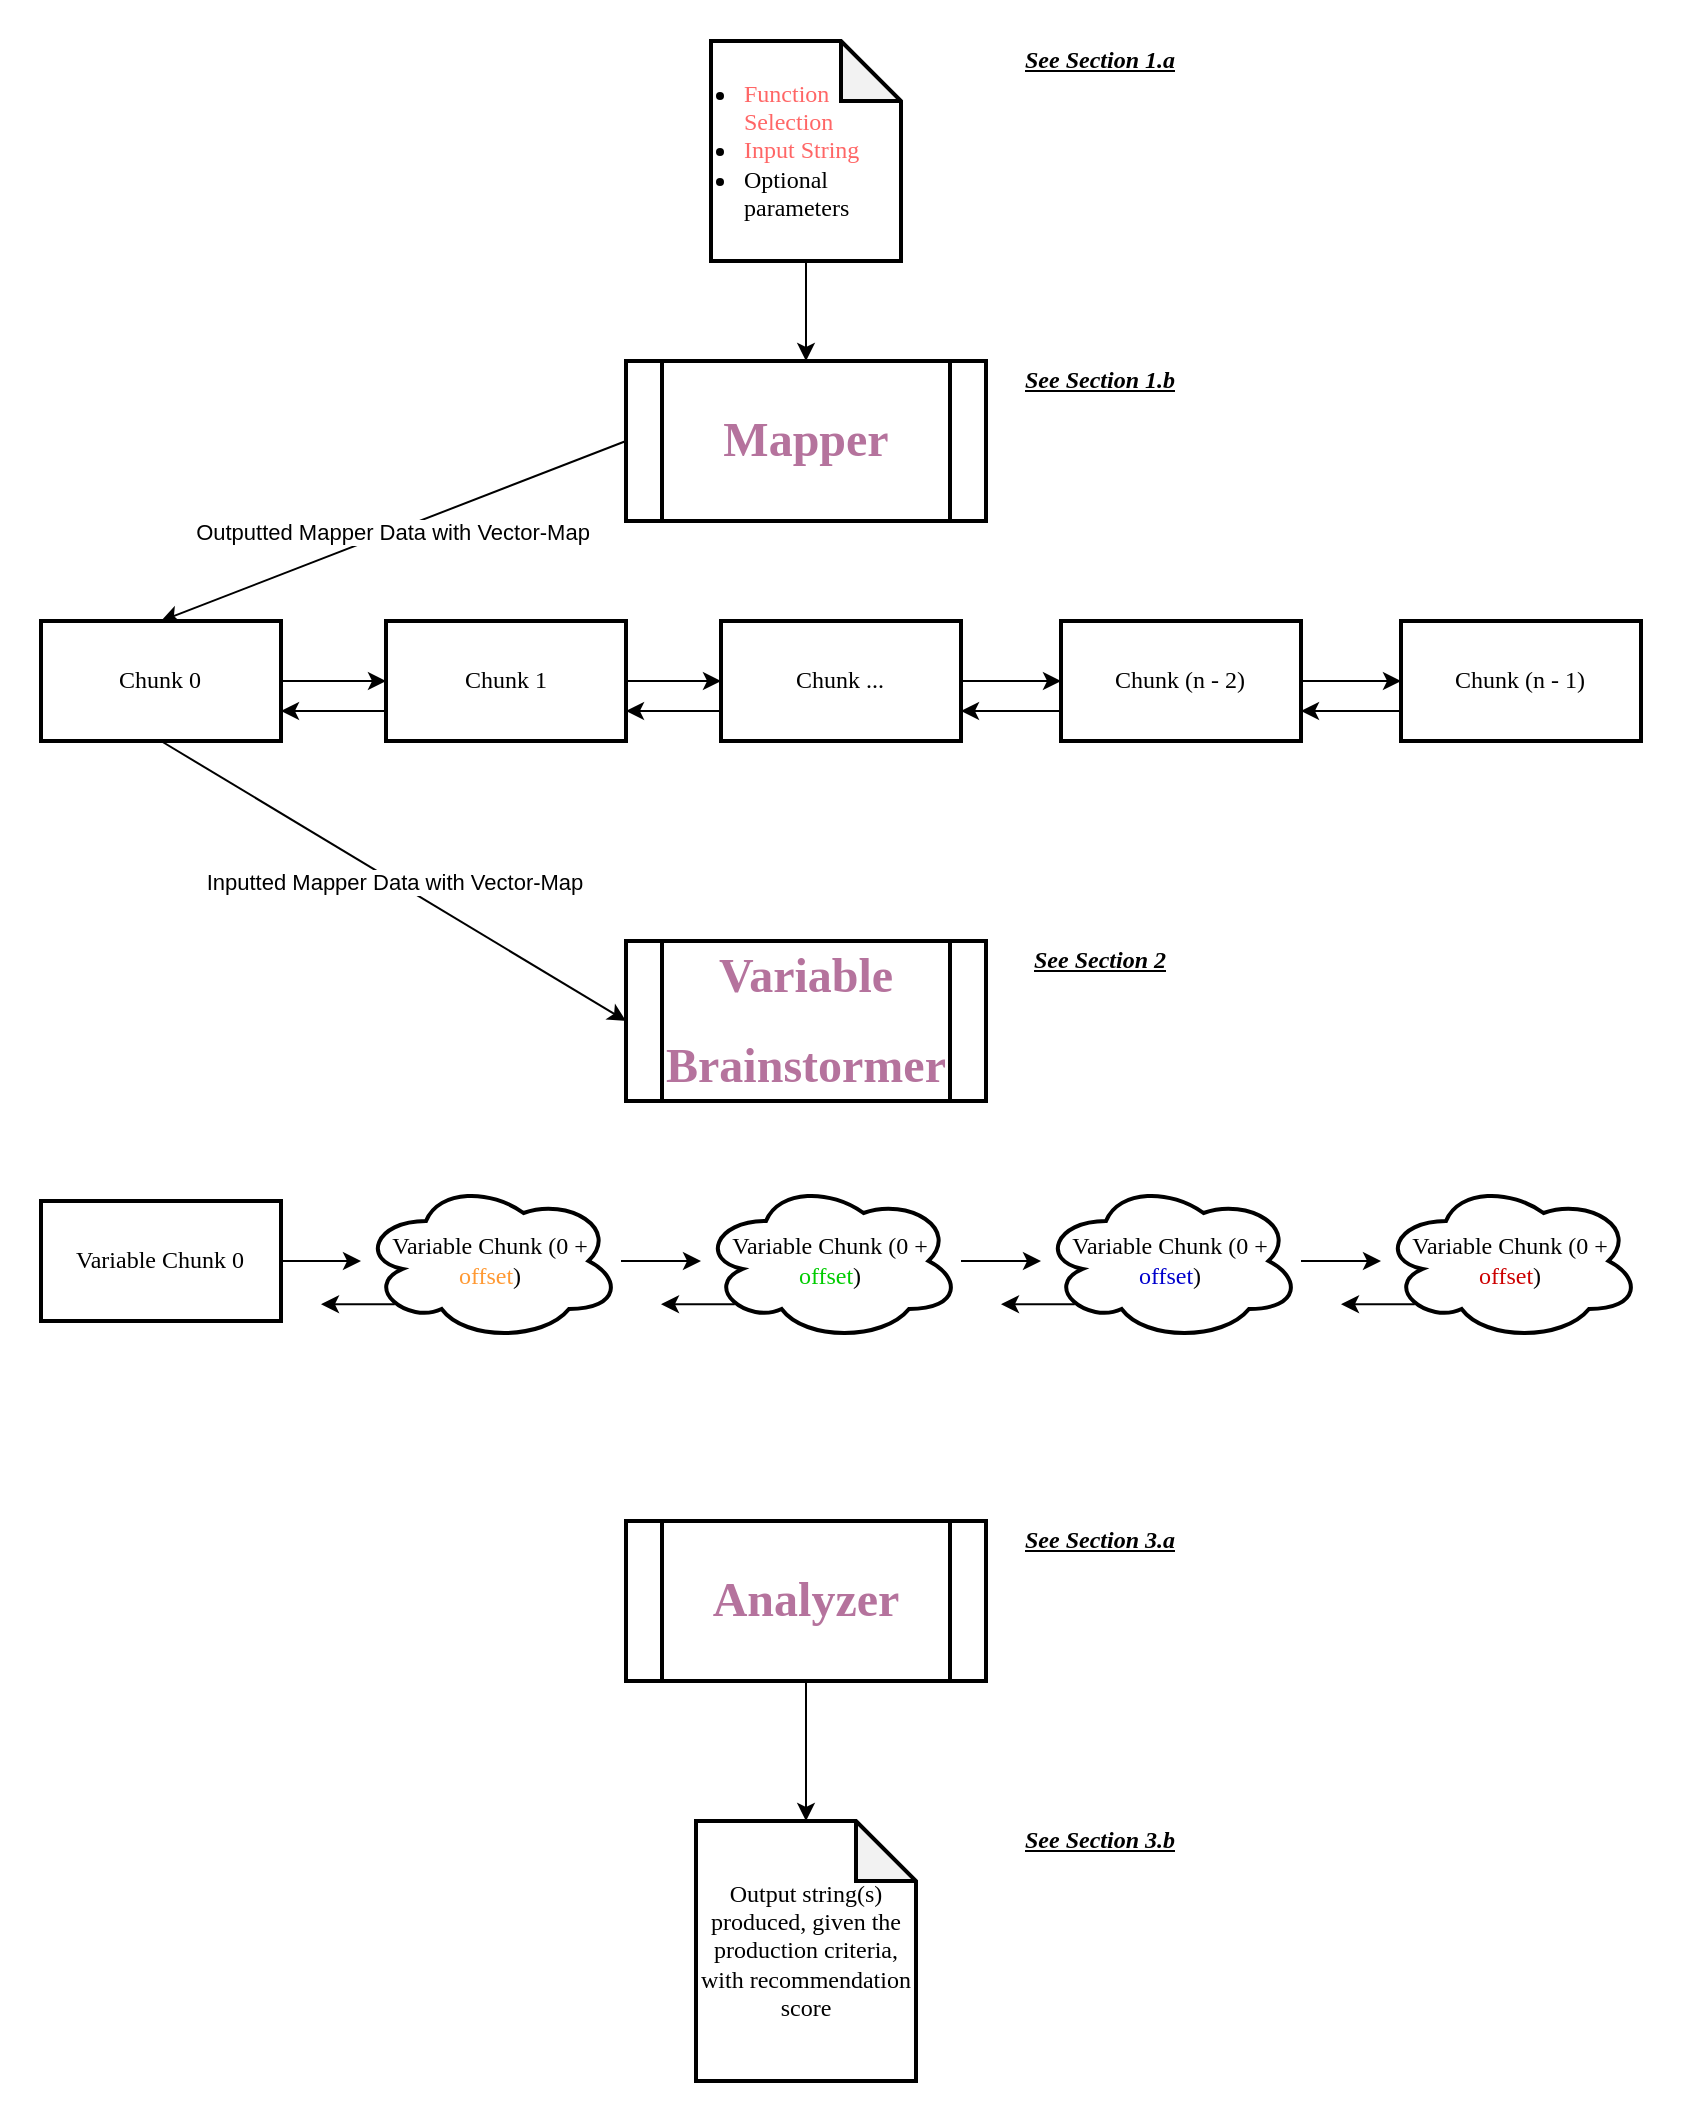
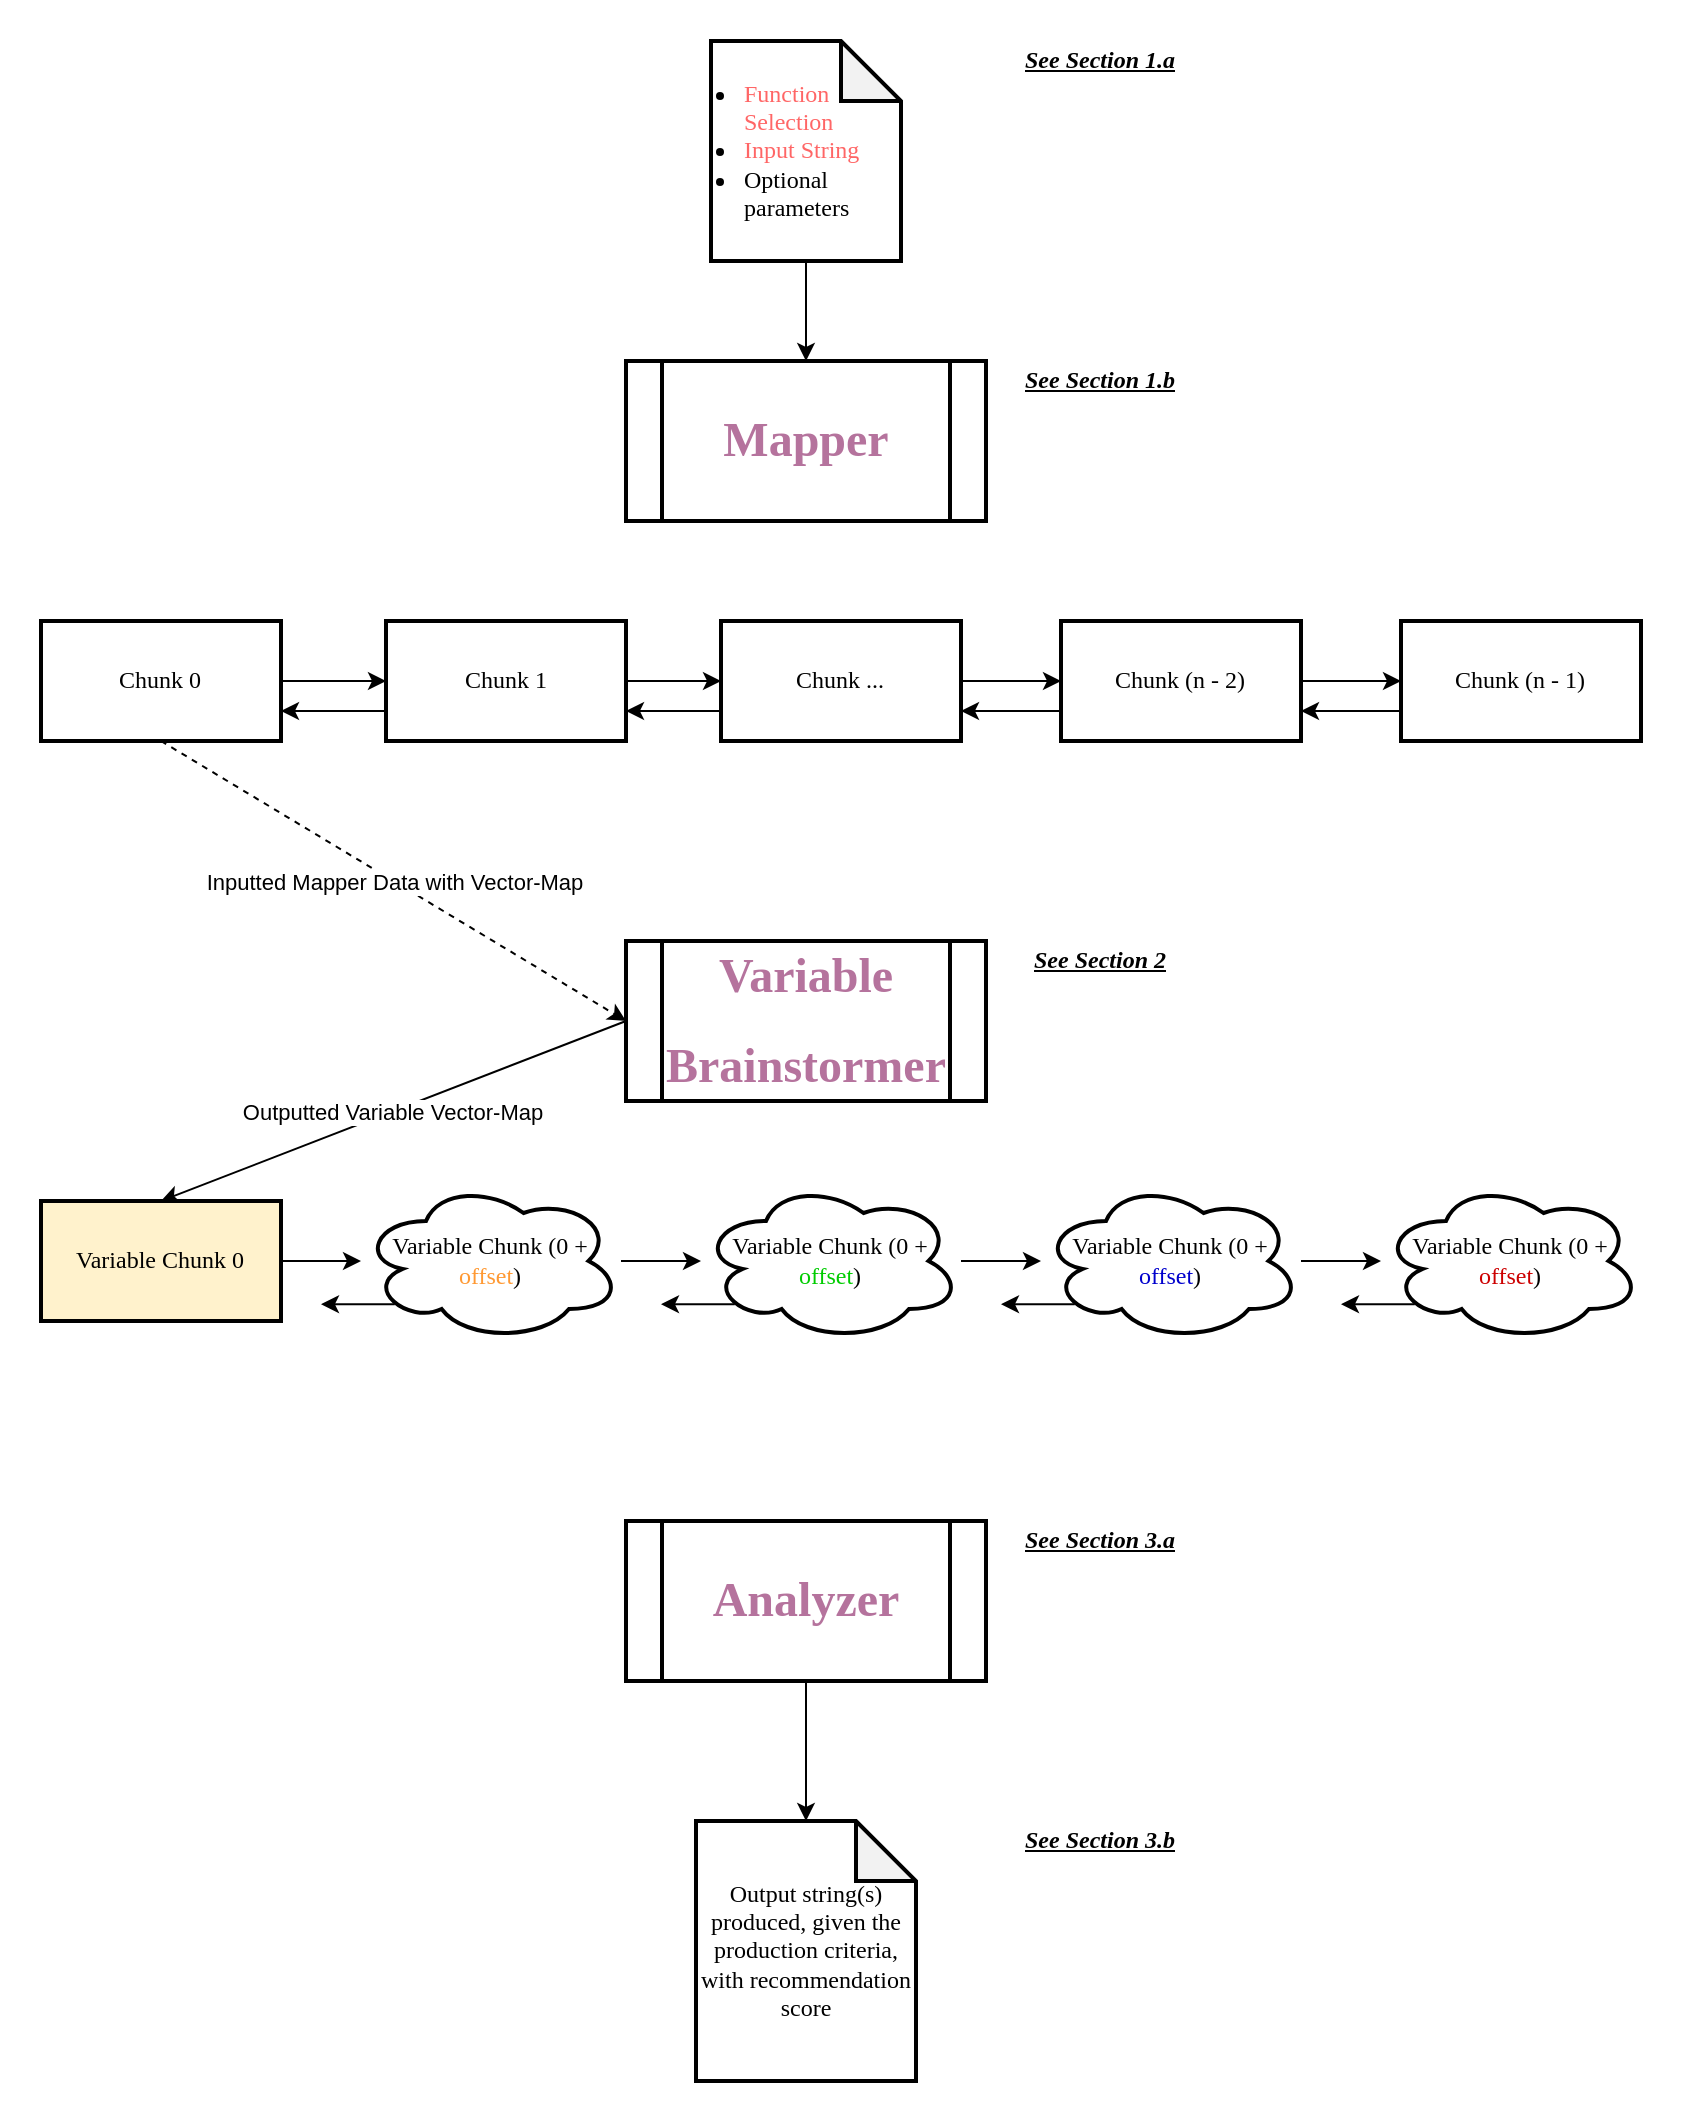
- <mxCell id="18" value="" style="endArrow=classic;html=1;fontFamily=Times New Roman;exitX=0;exitY=0.5;exitDx=0;exitDy=0;entryX=0.5;entryY=0;entryDx=0;entryDy=0;" edge="1" parent="1" source="4" target="6"><mxGeometry relative="1" as="geometry"><mxPoint x="150" y="230" as="sourcePoint" /><mxPoint x="250" y="230" as="targetPoint" /></mxGeometry></mxCell>
- <mxCell id="19" value="Outputted Mapper Data with Vector-Map" style="edgeLabel;resizable=0;html=1;align=center;verticalAlign=middle;" connectable="0" vertex="1" parent="18"><mxGeometry relative="1" as="geometry" /></mxCell>
- <mxCell id="21" value="" style="endArrow=classic;html=1;fontFamily=Times New Roman;exitX=0.5;exitY=1;exitDx=0;exitDy=0;entryX=0;entryY=0.5;entryDx=0;entryDy=0;" edge="1" parent="1" source="6" target="20"><mxGeometry relative="1" as="geometry"><mxPoint x="60" y="400" as="sourcePoint" /><mxPoint x="160" y="400" as="targetPoint" /></mxGeometry></mxCell>
+ <mxCell id="21" value="" style="endArrow=classic;html=1;fontFamily=Times New Roman;exitX=0.5;exitY=1;exitDx=0;exitDy=0;entryX=0;entryY=0.5;entryDx=0;entryDy=0;dashed=1;" edge="1" parent="1" source="6" target="20"><mxGeometry relative="1" as="geometry"><mxPoint x="60" y="400" as="sourcePoint" /><mxPoint x="160" y="400" as="targetPoint" /></mxGeometry></mxCell>
+ <mxCell id="31" value="" style="endArrow=classic;html=1;fontFamily=Times New Roman;entryX=0.5;entryY=0;entryDx=0;entryDy=0;exitX=0;exitY=0.5;exitDx=0;exitDy=0;" edge="1" parent="1" source="20" target="30"><mxGeometry relative="1" as="geometry"><mxPoint x="310" y="510" as="sourcePoint" /><mxPoint x="230" y="540" as="targetPoint" /></mxGeometry></mxCell>
+ <mxCell id="32" value="Outputted Variable&amp;nbsp;Vector-Map" style="edgeLabel;resizable=0;html=1;align=center;verticalAlign=middle;" connectable="0" vertex="1" parent="31"><mxGeometry relative="1" as="geometry" /></mxCell>
- <mxCell id="30" value="Variable Chunk 0" style="rounded=0;whiteSpace=wrap;html=1;strokeWidth=2;fontFamily=Times New Roman;align=center;" vertex="1" parent="1"><mxGeometry x="20" y="600" width="120" height="60" as="geometry" /></mxCell>
+ <mxCell id="30" value="Variable Chunk 0" style="rounded=0;whiteSpace=wrap;html=1;strokeWidth=2;fontFamily=Times New Roman;align=center;fillColor=#fff2cc;" vertex="1" parent="1"><mxGeometry x="20" y="600" width="120" height="60" as="geometry" /></mxCell>
